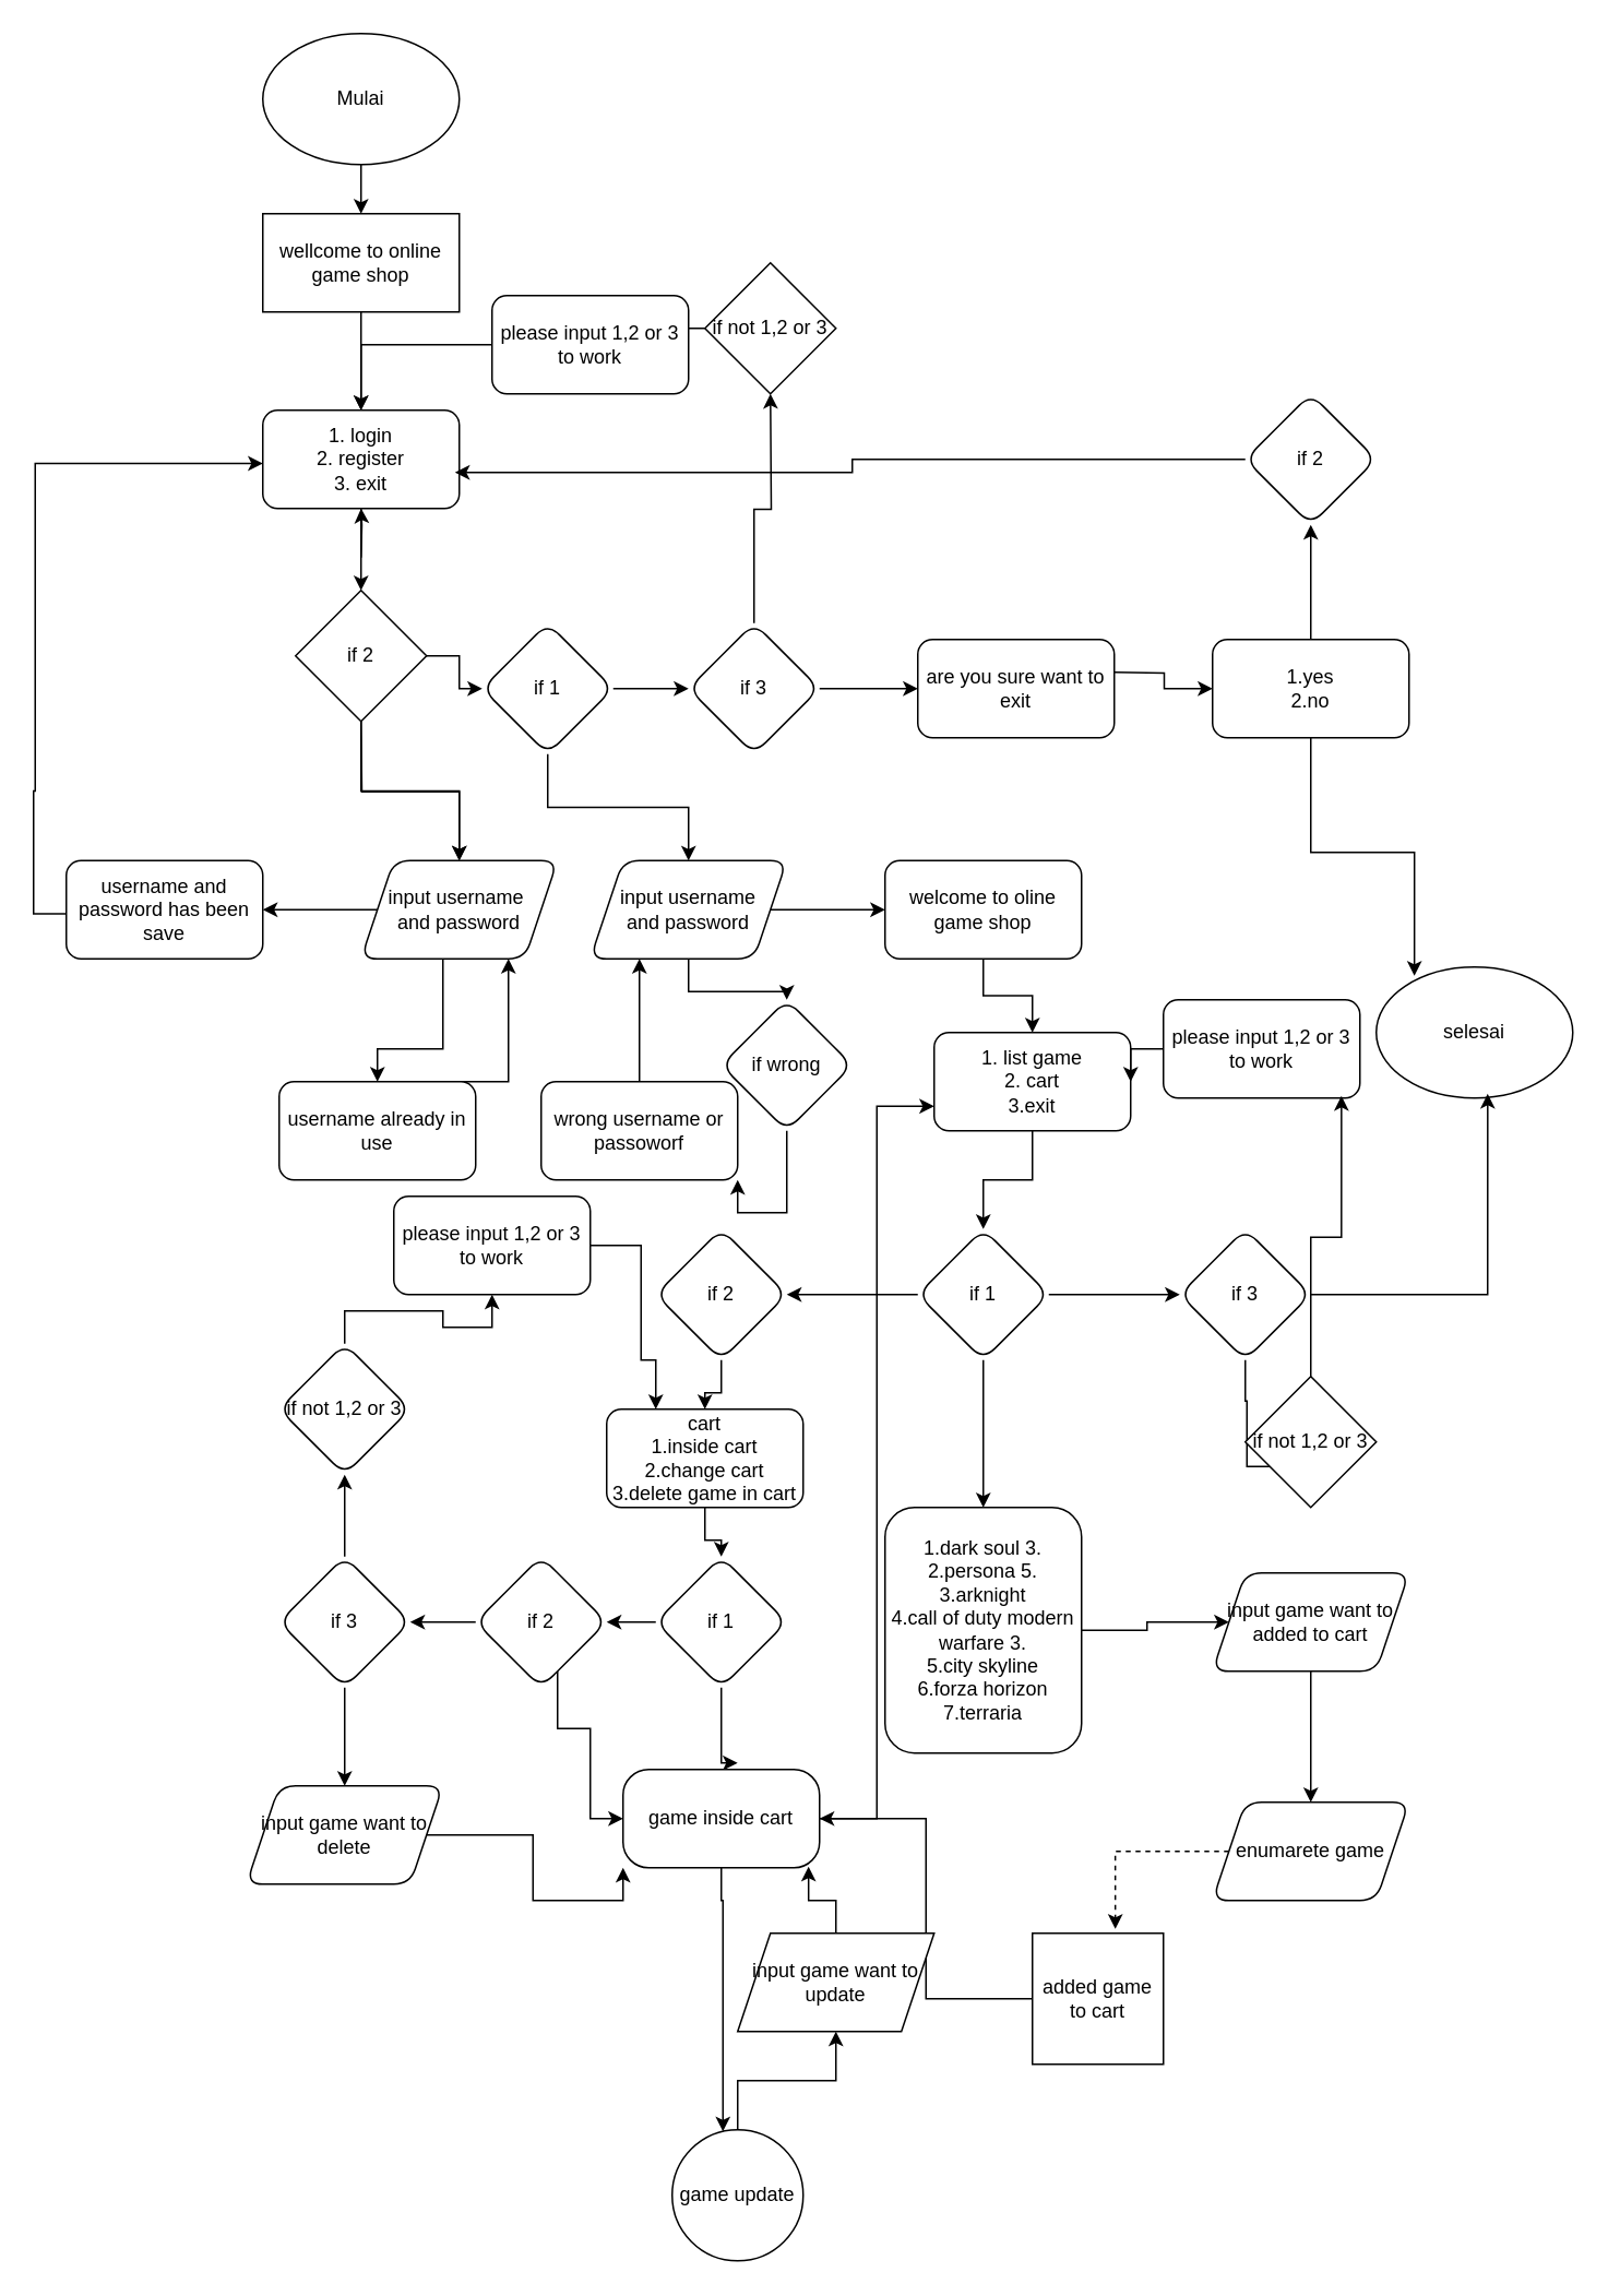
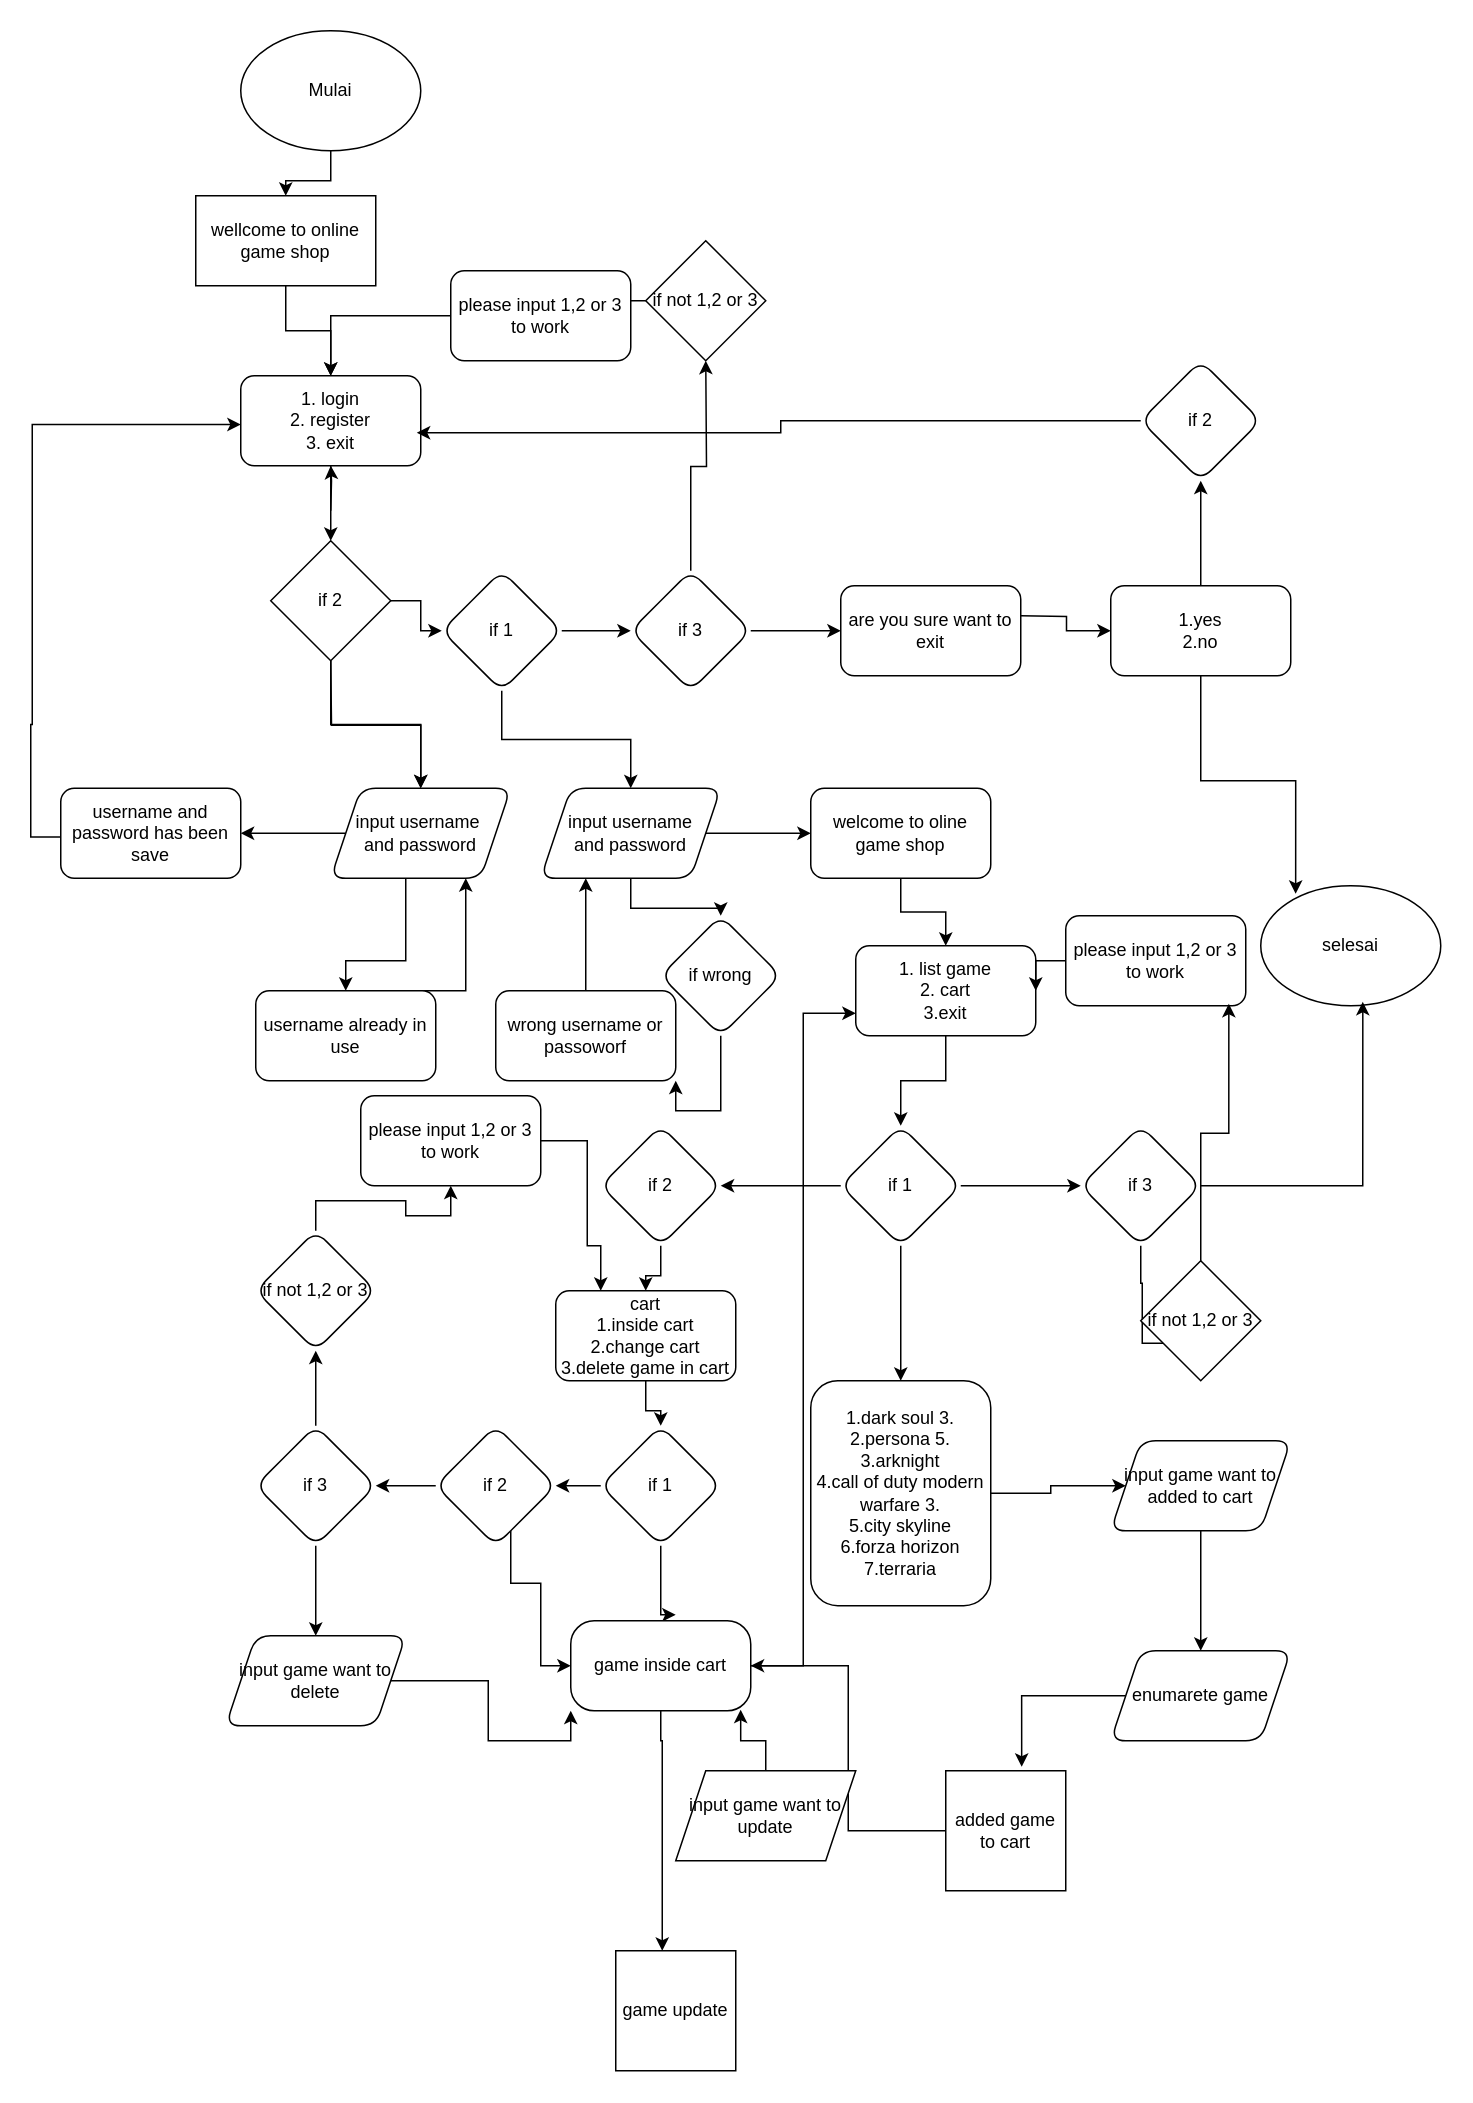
- <mxCell id="19" value="wellcome to online game shop" style="whiteSpace=wrap;html=1;" vertex="1" parent="1"><mxGeometry x="160" y="130" width="120" height="60" as="geometry" /></mxCell>
+ <mxCell id="19" value="wellcome to online game shop" style="whiteSpace=wrap;html=1;" vertex="1" parent="1"><mxGeometry x="130" y="130" width="120" height="60" as="geometry" /></mxCell>
- <mxCell id="91" style="edgeStyle=orthogonalEdgeStyle;rounded=0;orthogonalLoop=1;jettySize=auto;html=1;entryX=0.633;entryY=-0.033;entryDx=0;entryDy=0;entryPerimeter=0;dashed=1;" edge="1" parent="1" source="90" target="53"><mxGeometry relative="1" as="geometry" /></mxCell>
+ <mxCell id="91" style="edgeStyle=orthogonalEdgeStyle;rounded=0;orthogonalLoop=1;jettySize=auto;html=1;entryX=0.633;entryY=-0.033;entryDx=0;entryDy=0;entryPerimeter=0;" edge="1" parent="1" source="90" target="53"><mxGeometry relative="1" as="geometry" /></mxCell>
- <mxCell id="61" value="" style="edgeStyle=orthogonalEdgeStyle;rounded=0;orthogonalLoop=1;jettySize=auto;html=1;" edge="1" parent="1" source="62" target="63"><mxGeometry relative="1" as="geometry" /></mxCell>
- <mxCell id="62" value="game update" style="ellipse;whiteSpace=wrap;html=1;aspect=fixed;" vertex="1" parent="1"><mxGeometry x="410" y="1300" width="80" height="80" as="geometry" /></mxCell>
+ <mxCell id="62" value="game update" style="whiteSpace=wrap;html=1;aspect=fixed;" vertex="1" parent="1"><mxGeometry x="410" y="1300" width="80" height="80" as="geometry" /></mxCell>
